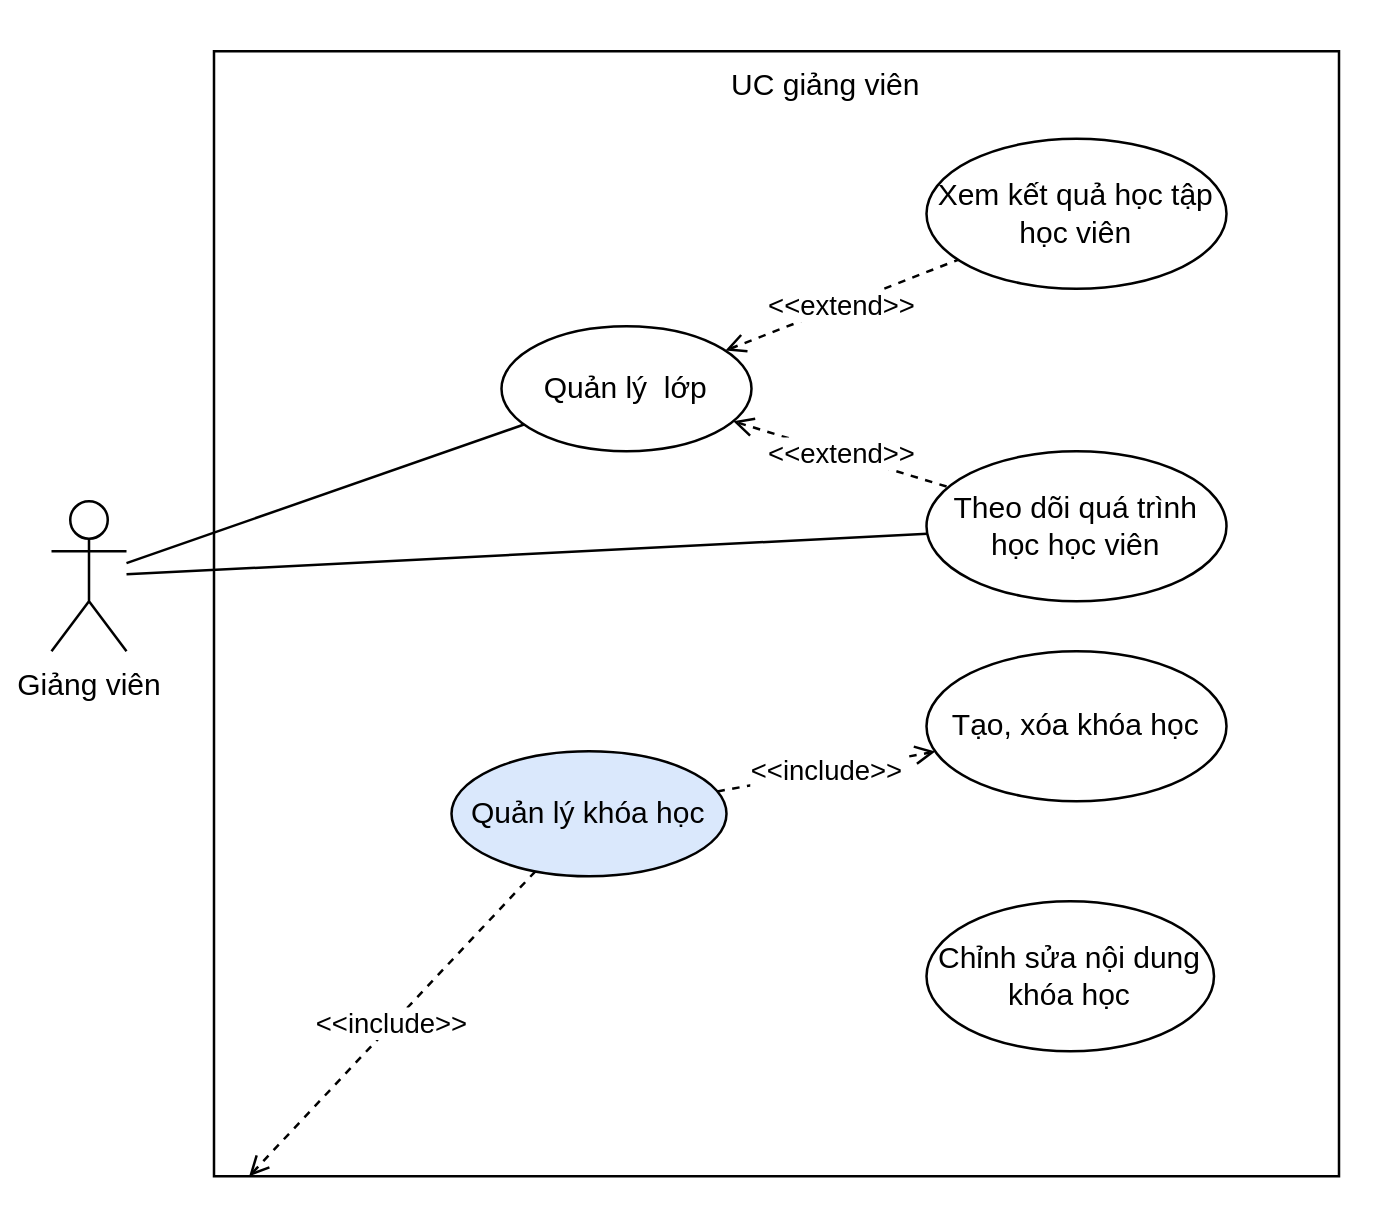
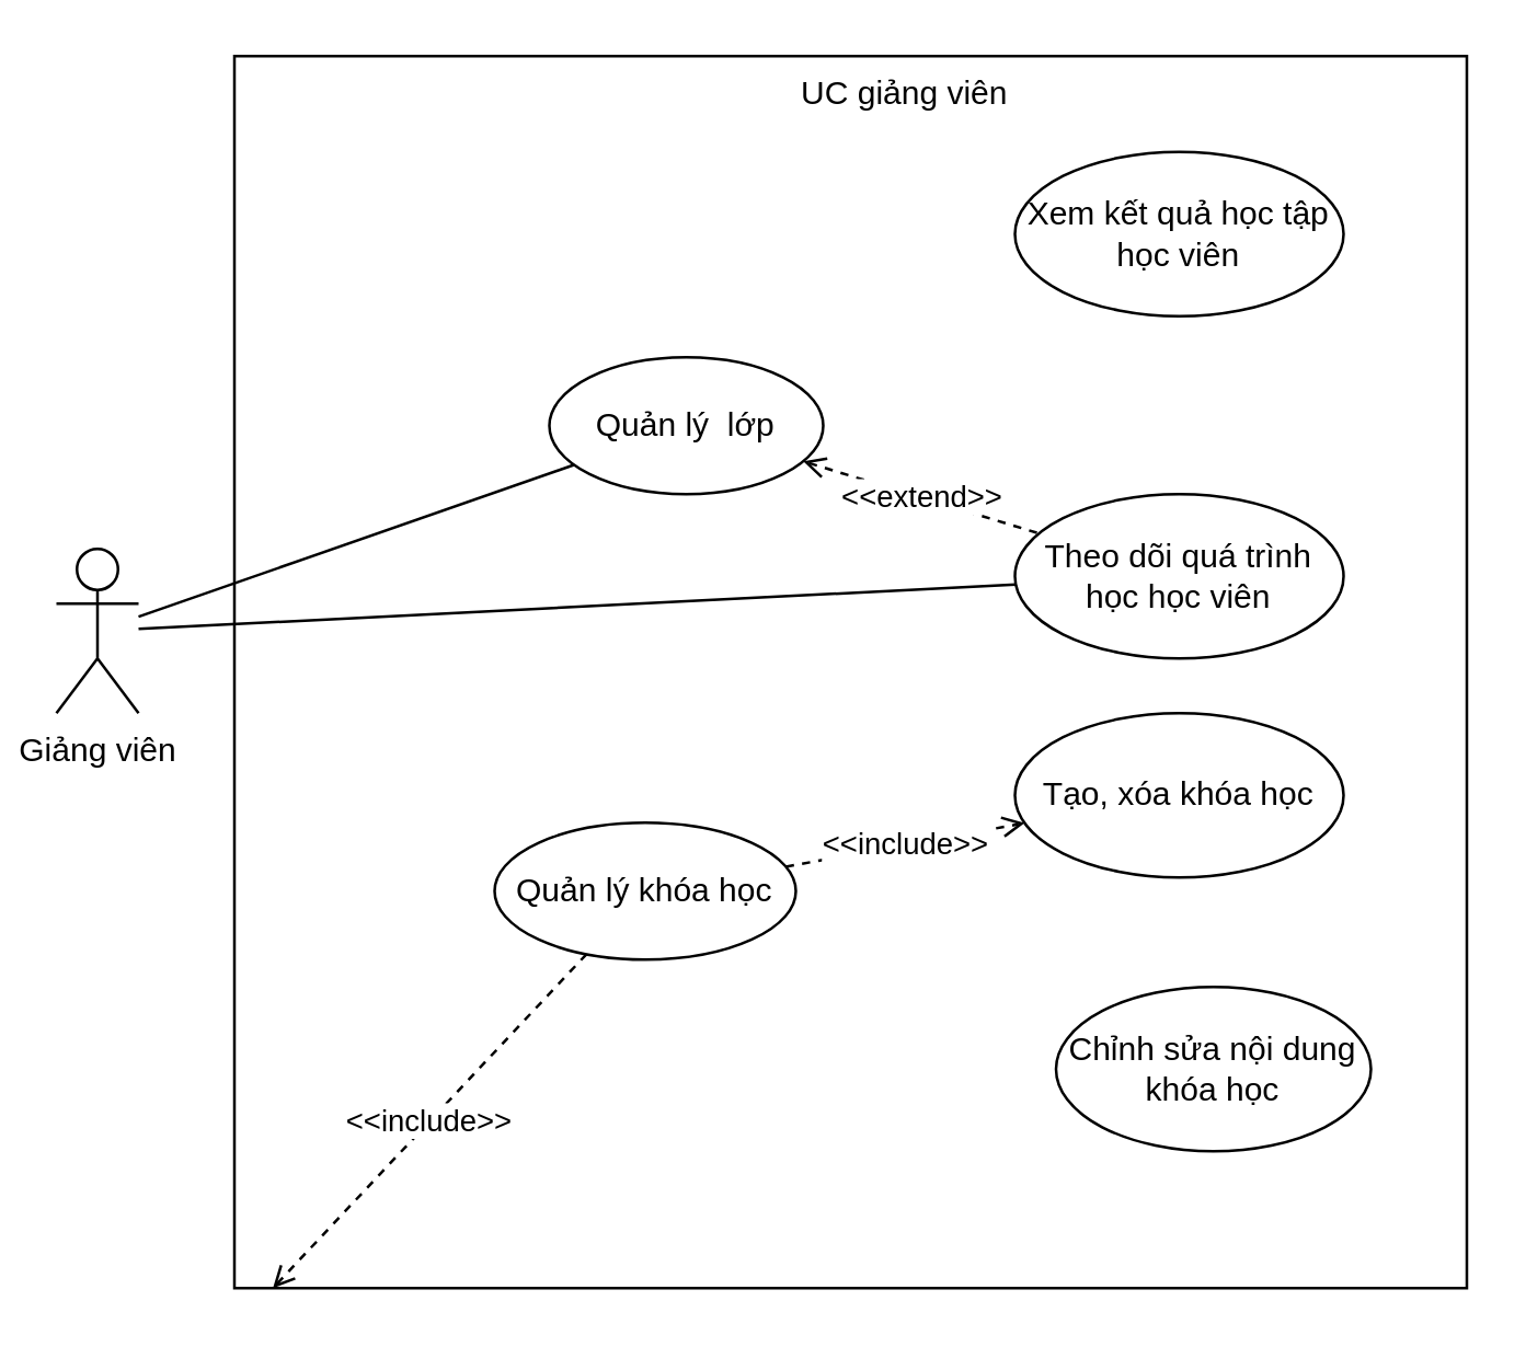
- <mxCell id="10" value="&amp;lt;&amp;lt;extend&amp;gt;&amp;gt;" style="endArrow=none;html=1;dashed=1;endFill=0;startArrow=open;startFill=0;" edge="1" parent="1" source="6" target="8"><mxGeometry width="50" height="50" relative="1" as="geometry"><mxPoint x="350" y="330" as="sourcePoint" /><mxPoint x="400" y="280" as="targetPoint" /></mxGeometry></mxCell>
- <mxCell id="7" value="Quản lý khóa học" style="ellipse;whiteSpace=wrap;html=1;fillColor=#dae8fc;" vertex="1" parent="1"><mxGeometry x="180" y="300" width="110" height="50" as="geometry" /></mxCell>
+ <mxCell id="7" value="Quản lý khóa học" style="ellipse;whiteSpace=wrap;html=1;" vertex="1" parent="1"><mxGeometry x="180" y="300" width="110" height="50" as="geometry" /></mxCell>
- <mxCell id="5" value="Chỉnh sửa nội dung khóa học" style="ellipse;whiteSpace=wrap;html=1;" vertex="1" parent="1"><mxGeometry x="370" y="360" width="115" height="60" as="geometry" /></mxCell>
+ <mxCell id="5" value="Chỉnh sửa nội dung khóa học" style="ellipse;whiteSpace=wrap;html=1;" vertex="1" parent="1"><mxGeometry x="385" y="360" width="115" height="60" as="geometry" /></mxCell>
